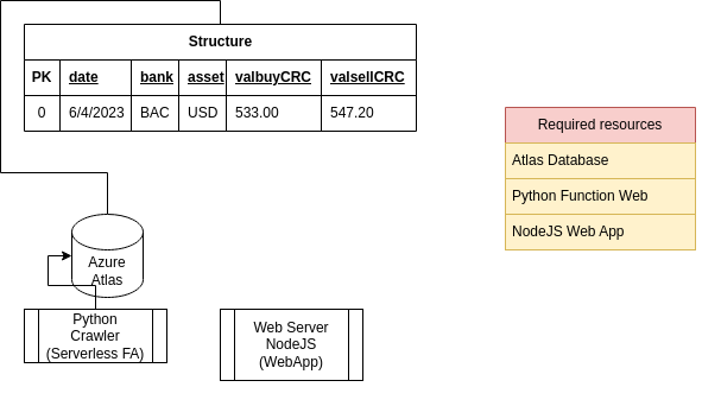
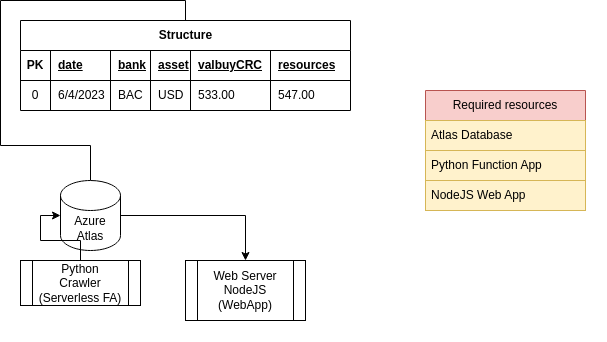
- <mxCell id="12" value="valsellCRC" style="shape=partialRectangle;connectable=0;fillColor=none;top=0;left=0;bottom=0;right=0;align=left;spacingLeft=6;fontStyle=5;overflow=hidden;whiteSpace=wrap;html=1;" vertex="1" parent="6"><mxGeometry x="250" width="80.0" height="30" as="geometry"><mxRectangle width="80.0" height="30" as="alternateBounds" /></mxGeometry></mxCell>
+ <mxCell id="12" value="resources" style="shape=partialRectangle;connectable=0;fillColor=none;top=0;left=0;bottom=0;right=0;align=left;spacingLeft=6;fontStyle=5;overflow=hidden;whiteSpace=wrap;html=1;" vertex="1" parent="6"><mxGeometry x="250" width="80.0" height="30" as="geometry"><mxRectangle width="80.0" height="30" as="alternateBounds" /></mxGeometry></mxCell>
- <mxCell id="19" value="547.20" style="shape=partialRectangle;connectable=0;fillColor=none;top=0;left=0;bottom=0;right=0;align=left;spacingLeft=6;overflow=hidden;whiteSpace=wrap;html=1;" vertex="1" parent="13"><mxGeometry x="250" width="80.0" height="30" as="geometry"><mxRectangle width="80.0" height="30" as="alternateBounds" /></mxGeometry></mxCell>
+ <mxCell id="19" value="547.00" style="shape=partialRectangle;connectable=0;fillColor=none;top=0;left=0;bottom=0;right=0;align=left;spacingLeft=6;overflow=hidden;whiteSpace=wrap;html=1;" vertex="1" parent="13"><mxGeometry x="250" width="80.0" height="30" as="geometry"><mxRectangle width="80.0" height="30" as="alternateBounds" /></mxGeometry></mxCell>
- <mxCell id="25" value="Python Function Web" style="text;strokeColor=#d6b656;fillColor=#fff2cc;align=left;verticalAlign=middle;spacingLeft=4;spacingRight=4;overflow=hidden;points=[[0,0.5],[1,0.5]];portConstraint=eastwest;rotatable=0;whiteSpace=wrap;html=1;" vertex="1" parent="23"><mxGeometry y="60" width="160" height="30" as="geometry" /></mxCell>
+ <mxCell id="25" value="Python Function App" style="text;strokeColor=#d6b656;fillColor=#fff2cc;align=left;verticalAlign=middle;spacingLeft=4;spacingRight=4;overflow=hidden;points=[[0,0.5],[1,0.5]];portConstraint=eastwest;rotatable=0;whiteSpace=wrap;html=1;" vertex="1" parent="23"><mxGeometry y="60" width="160" height="30" as="geometry" /></mxCell>
+ <mxCell id="3" style="edgeStyle=orthogonalEdgeStyle;rounded=0;orthogonalLoop=1;jettySize=auto;html=1;exitX=1;exitY=0.5;exitDx=0;exitDy=0;exitPerimeter=0;entryX=0.5;entryY=0;entryDx=0;entryDy=0;" edge="1" parent="1" source="4" target="22"><mxGeometry relative="1" as="geometry" /></mxCell>
